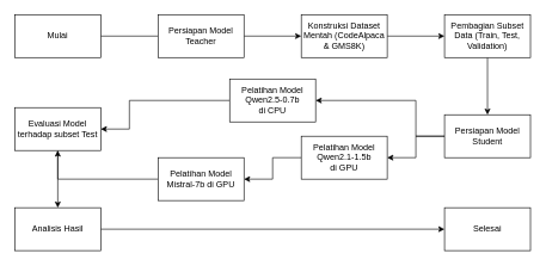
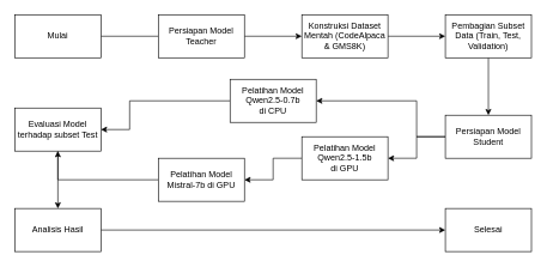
- <mxCell id="13" value="Pelatihan Model Qwen2.1-1.5b&lt;br&gt;di GPU" style="rounded=0;whiteSpace=wrap;html=1;" parent="1" vertex="1"><mxGeometry x="420" y="190" width="120" height="60" as="geometry" /></mxCell>
+ <mxCell id="13" value="Pelatihan Model Qwen2.5-1.5b&lt;br&gt;di GPU" style="rounded=0;whiteSpace=wrap;html=1;" parent="1" vertex="1"><mxGeometry x="420" y="190" width="120" height="60" as="geometry" /></mxCell>
